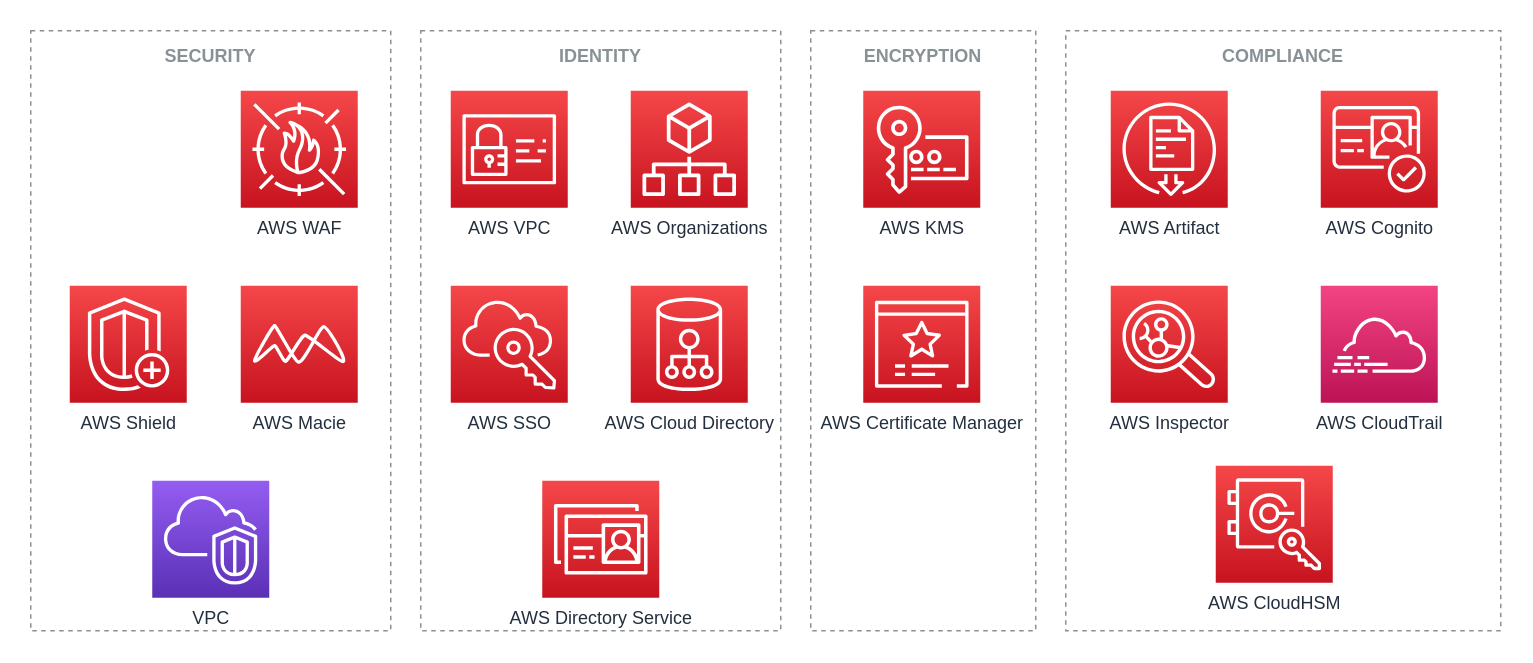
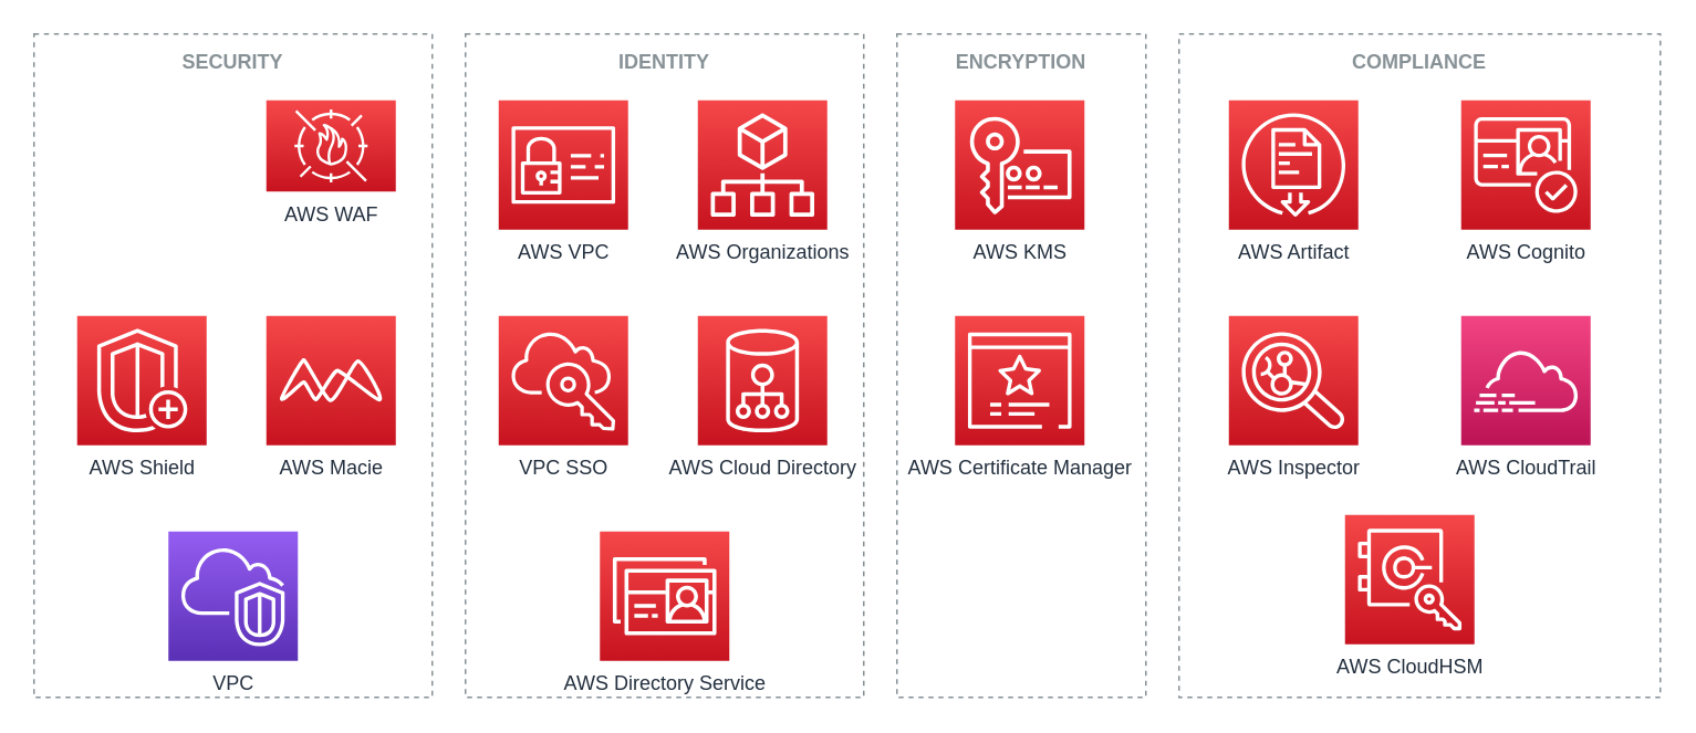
- <mxCell id="5" value="AWS WAF" style="sketch=0;points=[[0,0,0],[0.25,0,0],[0.5,0,0],[0.75,0,0],[1,0,0],[0,1,0],[0.25,1,0],[0.5,1,0],[0.75,1,0],[1,1,0],[0,0.25,0],[0,0.5,0],[0,0.75,0],[1,0.25,0],[1,0.5,0],[1,0.75,0]];outlineConnect=0;fontColor=#232F3E;gradientColor=#F54749;gradientDirection=north;fillColor=#C7131F;strokeColor=#ffffff;dashed=0;verticalLabelPosition=bottom;verticalAlign=top;align=center;html=1;fontSize=12;fontStyle=0;aspect=fixed;shape=mxgraph.aws4.resourceIcon;resIcon=mxgraph.aws4.waf;" vertex="1" parent="2"><mxGeometry x="140" y="40" width="78" height="78" as="geometry" /></mxCell>
+ <mxCell id="5" value="AWS WAF" style="sketch=0;points=[[0,0,0],[0.25,0,0],[0.5,0,0],[0.75,0,0],[1,0,0],[0,1,0],[0.25,1,0],[0.5,1,0],[0.75,1,0],[1,1,0],[0,0.25,0],[0,0.5,0],[0,0.75,0],[1,0.25,0],[1,0.5,0],[1,0.75,0]];outlineConnect=0;fontColor=#232F3E;gradientColor=#F54749;gradientDirection=north;fillColor=#C7131F;strokeColor=#ffffff;dashed=0;verticalLabelPosition=bottom;verticalAlign=top;align=center;html=1;fontSize=12;fontStyle=0;aspect=fixed;shape=mxgraph.aws4.resourceIcon;resIcon=mxgraph.aws4.waf;" vertex="1" parent="2"><mxGeometry x="140" y="40" width="78" height="55" as="geometry" /></mxCell>
- <mxCell id="11" value="AWS SSO" style="sketch=0;points=[[0,0,0],[0.25,0,0],[0.5,0,0],[0.75,0,0],[1,0,0],[0,1,0],[0.25,1,0],[0.5,1,0],[0.75,1,0],[1,1,0],[0,0.25,0],[0,0.5,0],[0,0.75,0],[1,0.25,0],[1,0.5,0],[1,0.75,0]];outlineConnect=0;fontColor=#232F3E;gradientColor=#F54749;gradientDirection=north;fillColor=#C7131F;strokeColor=#ffffff;dashed=0;verticalLabelPosition=bottom;verticalAlign=top;align=center;html=1;fontSize=12;fontStyle=0;aspect=fixed;shape=mxgraph.aws4.resourceIcon;resIcon=mxgraph.aws4.single_sign_on;" vertex="1" parent="8"><mxGeometry x="20" y="170" width="78" height="78" as="geometry" /></mxCell>
+ <mxCell id="11" value="VPC SSO" style="sketch=0;points=[[0,0,0],[0.25,0,0],[0.5,0,0],[0.75,0,0],[1,0,0],[0,1,0],[0.25,1,0],[0.5,1,0],[0.75,1,0],[1,1,0],[0,0.25,0],[0,0.5,0],[0,0.75,0],[1,0.25,0],[1,0.5,0],[1,0.75,0]];outlineConnect=0;fontColor=#232F3E;gradientColor=#F54749;gradientDirection=north;fillColor=#C7131F;strokeColor=#ffffff;dashed=0;verticalLabelPosition=bottom;verticalAlign=top;align=center;html=1;fontSize=12;fontStyle=0;aspect=fixed;shape=mxgraph.aws4.resourceIcon;resIcon=mxgraph.aws4.single_sign_on;" vertex="1" parent="8"><mxGeometry x="20" y="170" width="78" height="78" as="geometry" /></mxCell>
